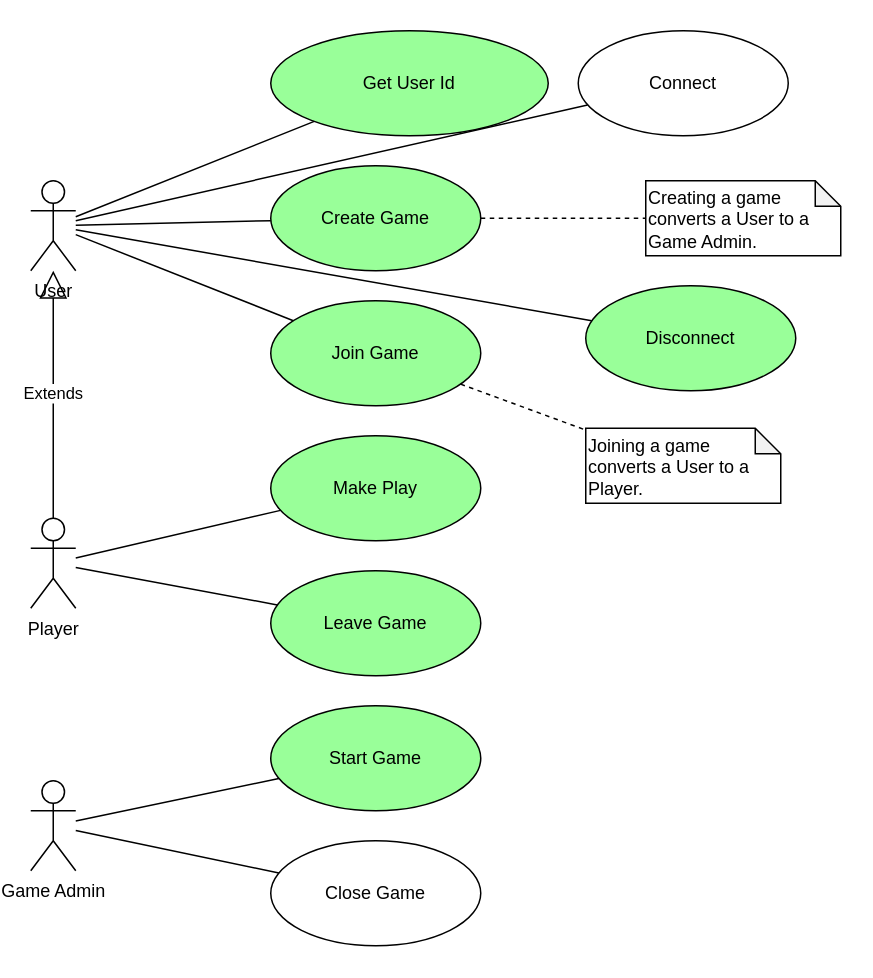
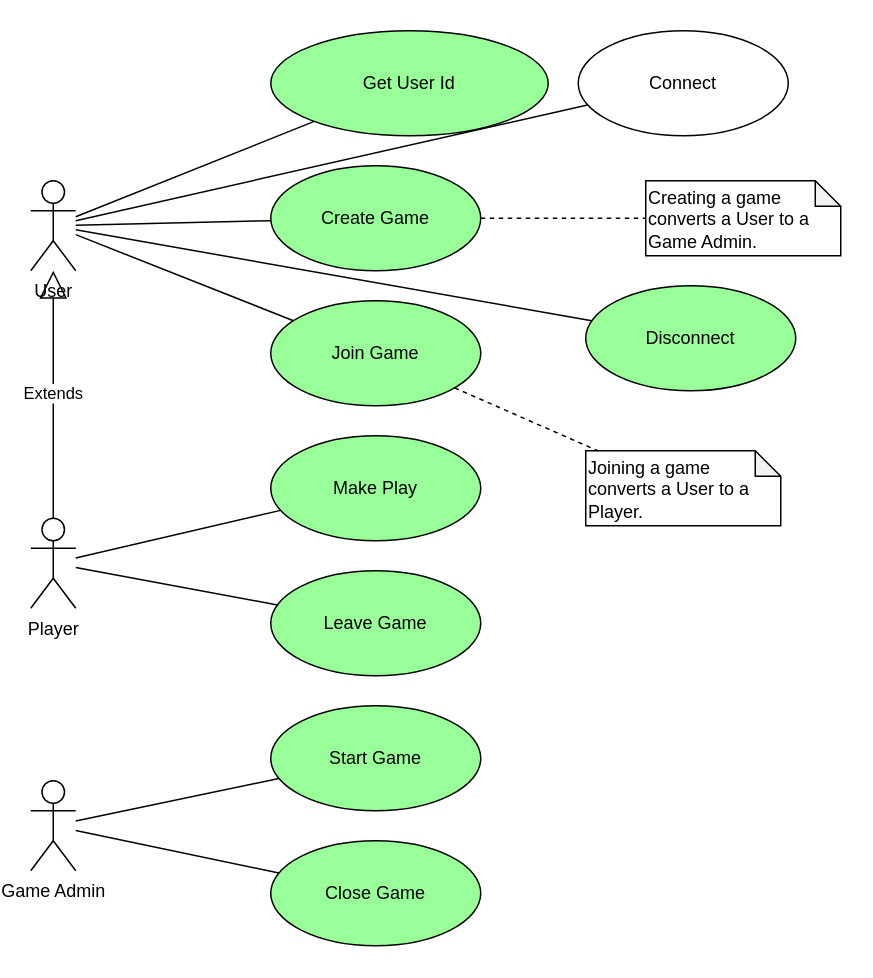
- <mxCell id="21" value="Joining a game converts a User to a Player." style="shape=note;whiteSpace=wrap;html=1;backgroundOutline=1;darkOpacity=0.05;verticalAlign=bottom;size=17;align=left;spacingRight=0;" vertex="1" parent="1"><mxGeometry x="390" y="285" width="130" height="50" as="geometry" /></mxCell>
+ <mxCell id="21" value="Joining a game converts a User to a Player." style="shape=note;whiteSpace=wrap;html=1;backgroundOutline=1;darkOpacity=0.05;verticalAlign=bottom;size=17;align=left;spacingRight=0;" vertex="1" parent="1"><mxGeometry x="390" y="300" width="130" height="50" as="geometry" /></mxCell>
- <mxCell id="7" value="Close Game" style="ellipse;whiteSpace=wrap;html=1;fillColor=#ffffff;" vertex="1" parent="1"><mxGeometry x="180" y="560" width="140" height="70" as="geometry" /></mxCell>
+ <mxCell id="7" value="Close Game" style="ellipse;whiteSpace=wrap;html=1;fillColor=#99FF99;" vertex="1" parent="1"><mxGeometry x="180" y="560" width="140" height="70" as="geometry" /></mxCell>
